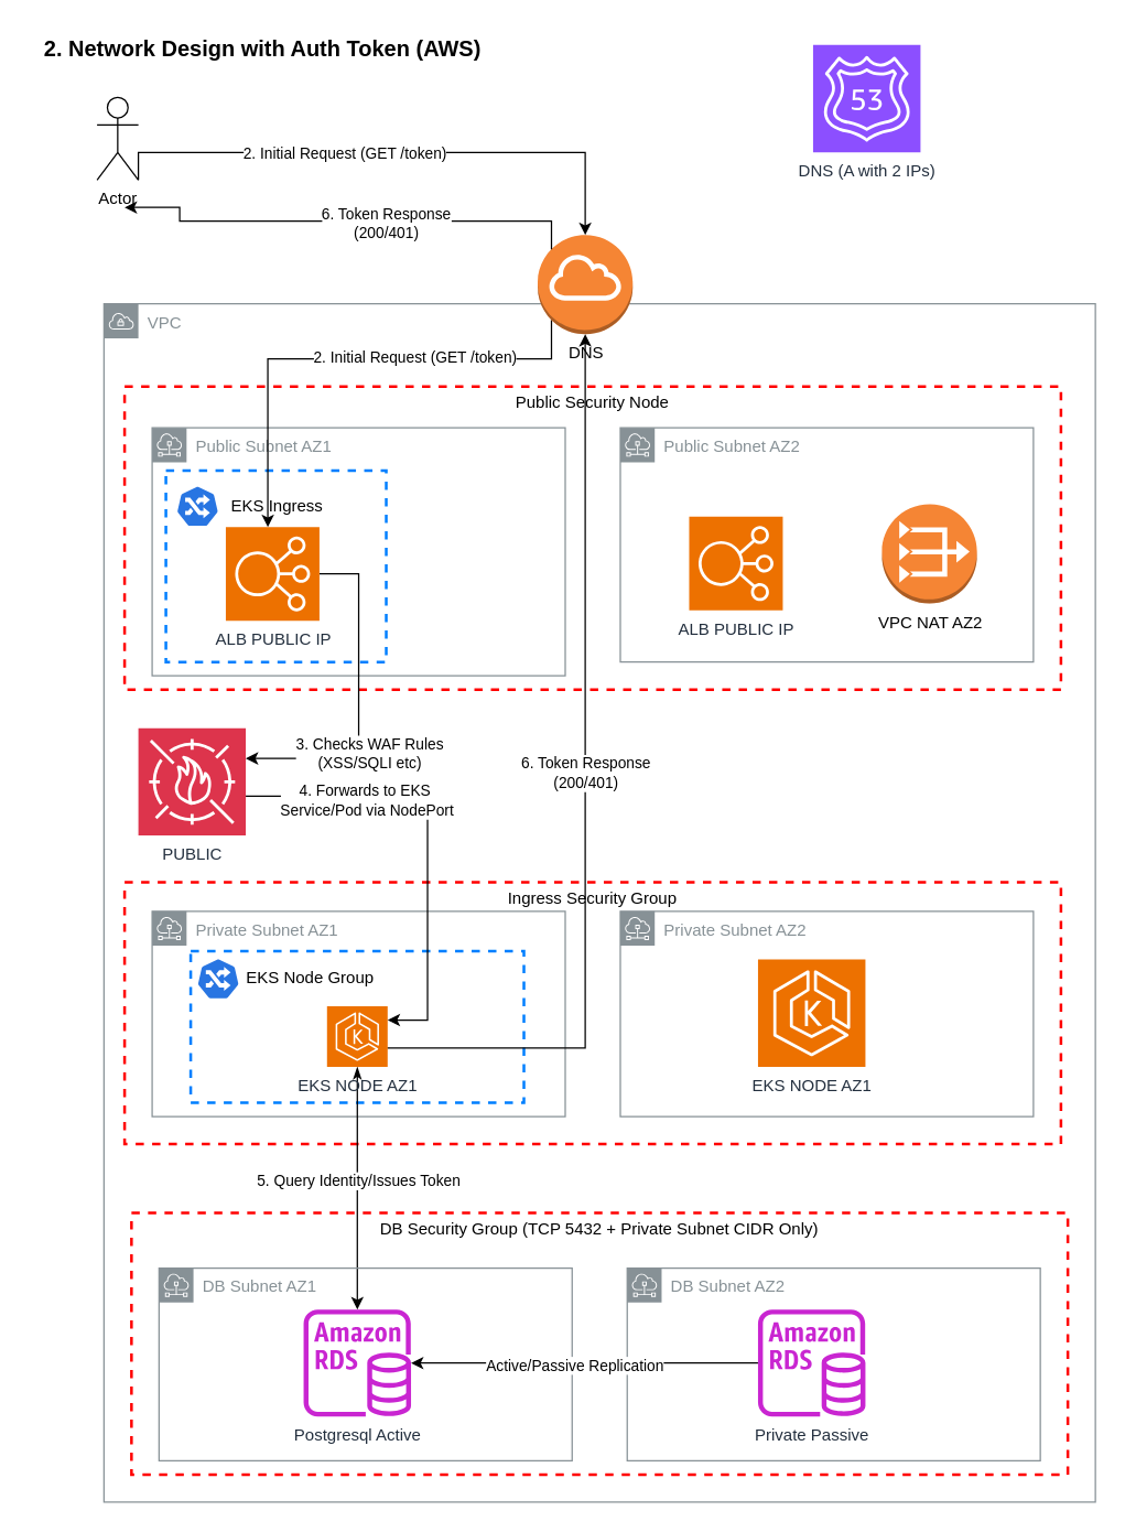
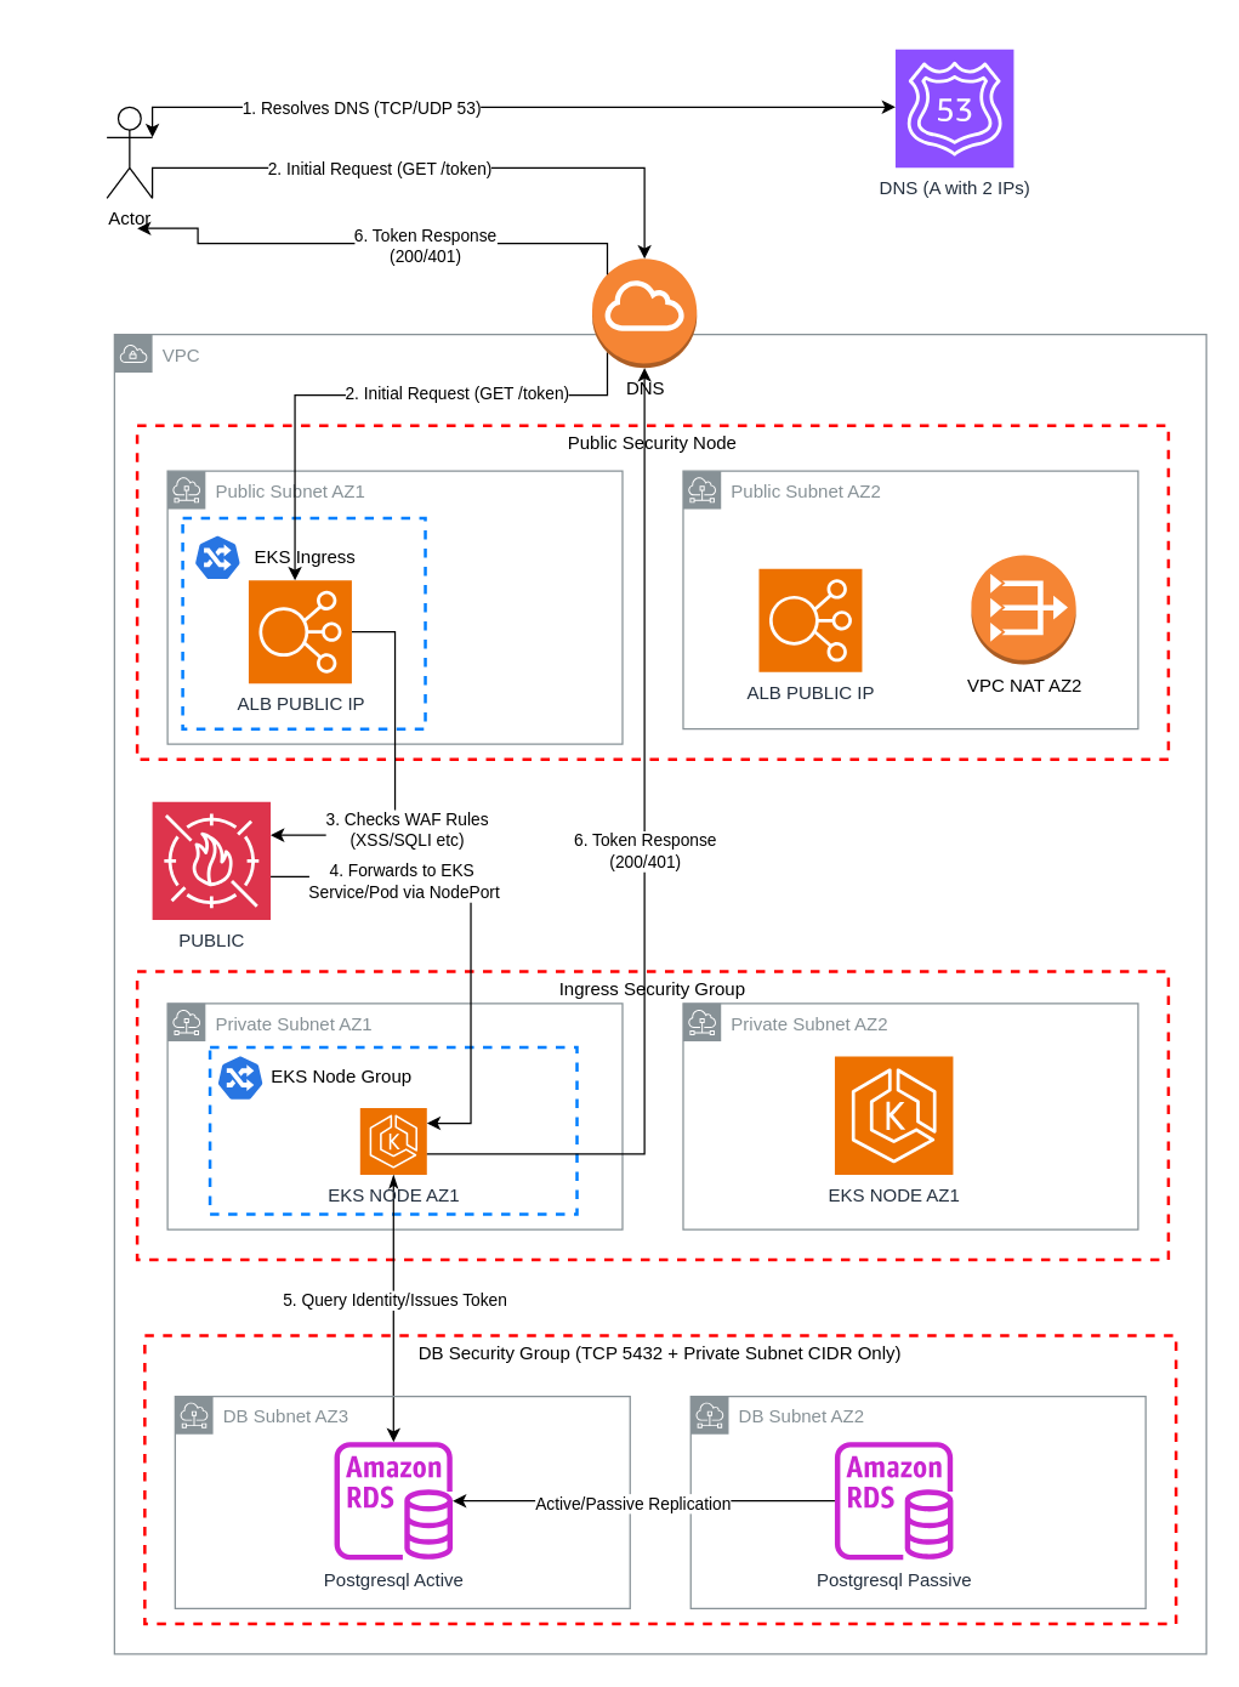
- <mxCell id="47" value="&lt;b&gt;&lt;font style=&quot;font-size: 16px;&quot;&gt;2. Network Design with Auth Token (AWS)&lt;/font&gt;&lt;/b&gt;" style="text;html=1;align=center;verticalAlign=middle;resizable=0;points=[];autosize=1;strokeColor=none;fillColor=none;" vertex="1" parent="1"><mxGeometry x="20" y="20" width="340" height="30" as="geometry" /></mxCell>
+ <mxCell id="23" style="edgeStyle=orthogonalEdgeStyle;rounded=0;orthogonalLoop=1;jettySize=auto;html=1;exitX=1;exitY=0.333;exitDx=0;exitDy=0;exitPerimeter=0;startArrow=classic;startFill=1;" edge="1" parent="1" source="25" target="22"><mxGeometry relative="1" as="geometry"><Array as="points"><mxPoint x="420" y="70" /><mxPoint x="420" y="70" /></Array></mxGeometry></mxCell>
+ <mxCell id="24" value="1. Resolves DNS (TCP/UDP 53)" style="edgeLabel;html=1;align=center;verticalAlign=middle;resizable=0;points=[];" vertex="1" connectable="0" parent="23"><mxGeometry x="-0.105" y="-1" relative="1" as="geometry"><mxPoint x="-71" y="-1" as="offset" /></mxGeometry></mxCell>
- <mxCell id="36" value="DB Subnet AZ1" style="sketch=0;outlineConnect=0;gradientColor=none;html=1;whiteSpace=wrap;fontSize=12;fontStyle=0;shape=mxgraph.aws4.group;grIcon=mxgraph.aws4.group_subnet;strokeColor=#879196;fillColor=none;verticalAlign=top;align=left;spacingLeft=30;fontColor=#879196;dashed=0;" vertex="1" parent="1"><mxGeometry x="115" y="920" width="300" height="140" as="geometry" /></mxCell>
+ <mxCell id="36" value="DB Subnet AZ3" style="sketch=0;outlineConnect=0;gradientColor=none;html=1;whiteSpace=wrap;fontSize=12;fontStyle=0;shape=mxgraph.aws4.group;grIcon=mxgraph.aws4.group_subnet;strokeColor=#879196;fillColor=none;verticalAlign=top;align=left;spacingLeft=30;fontColor=#879196;dashed=0;" vertex="1" parent="1"><mxGeometry x="115" y="920" width="300" height="140" as="geometry" /></mxCell>
- <mxCell id="41" value="Private Passive" style="sketch=0;outlineConnect=0;fontColor=#232F3E;gradientColor=none;fillColor=#C925D1;strokeColor=none;dashed=0;verticalLabelPosition=bottom;verticalAlign=top;align=center;html=1;fontSize=12;fontStyle=0;aspect=fixed;pointerEvents=1;shape=mxgraph.aws4.rds_instance;" vertex="1" parent="1"><mxGeometry x="550" y="950" width="78" height="78" as="geometry" /></mxCell>
+ <mxCell id="41" value="Postgresql Passive" style="sketch=0;outlineConnect=0;fontColor=#232F3E;gradientColor=none;fillColor=#C925D1;strokeColor=none;dashed=0;verticalLabelPosition=bottom;verticalAlign=top;align=center;html=1;fontSize=12;fontStyle=0;aspect=fixed;pointerEvents=1;shape=mxgraph.aws4.rds_instance;" vertex="1" parent="1"><mxGeometry x="550" y="950" width="78" height="78" as="geometry" /></mxCell>
